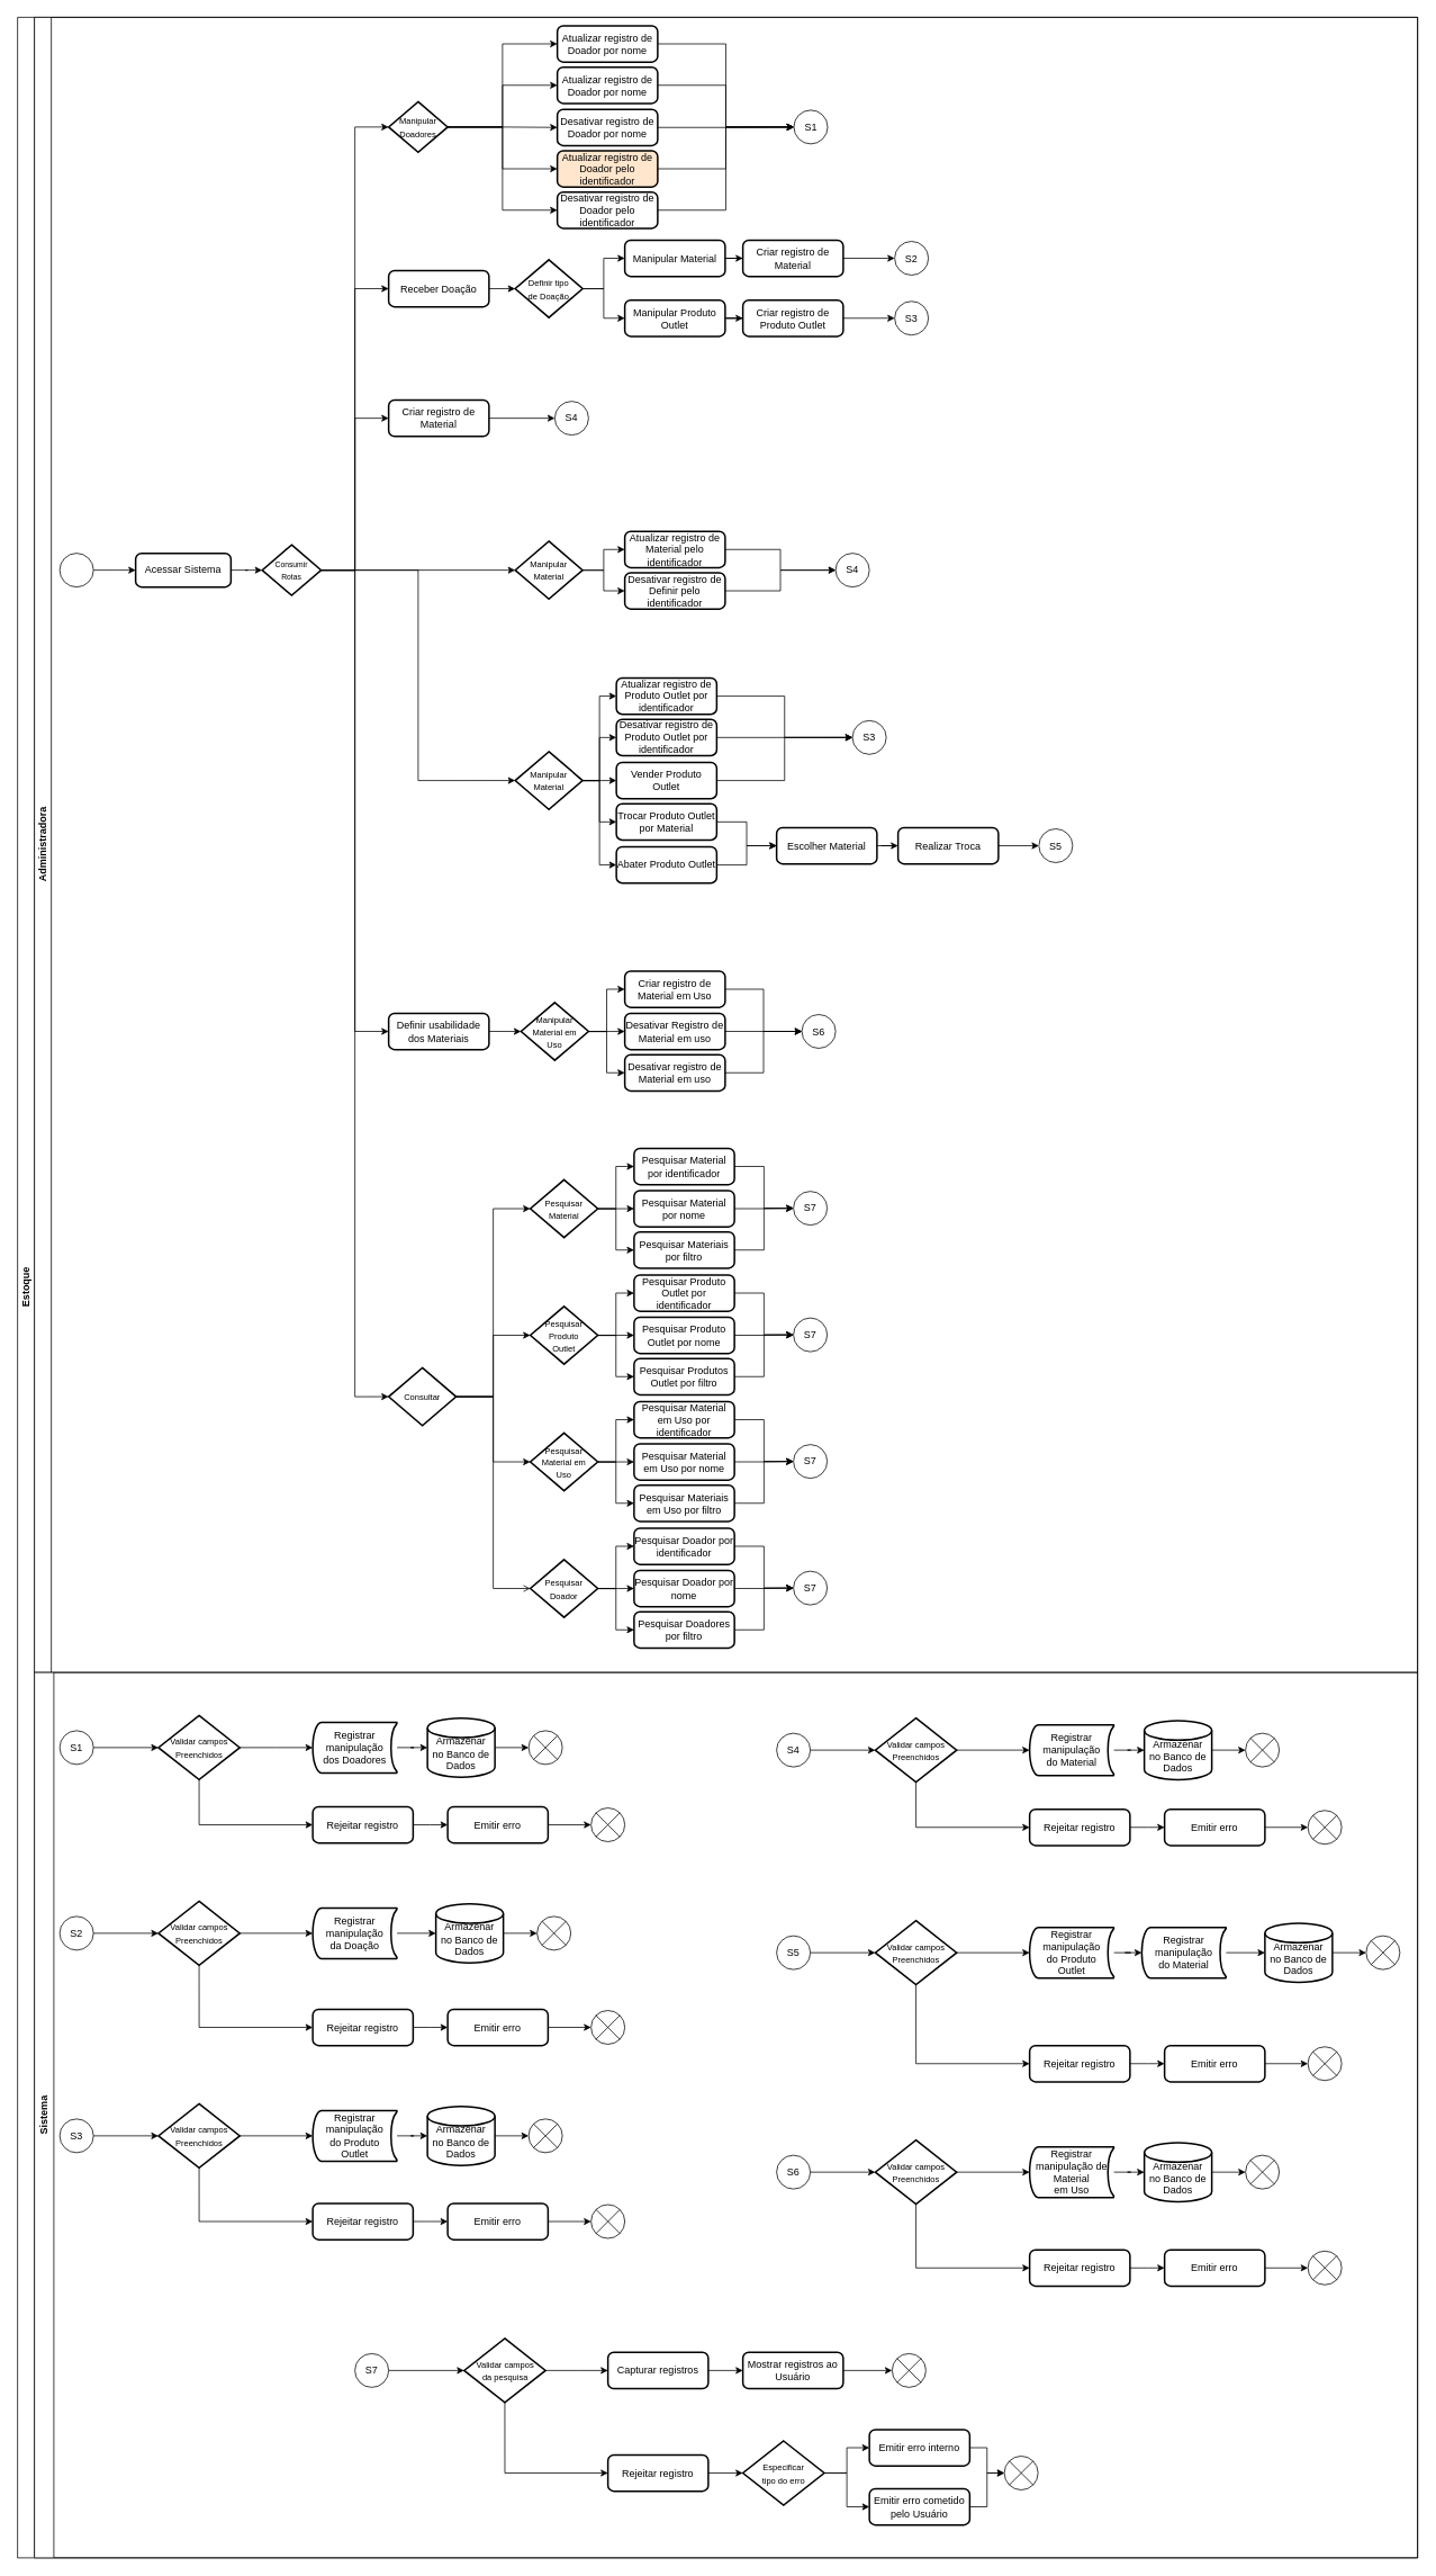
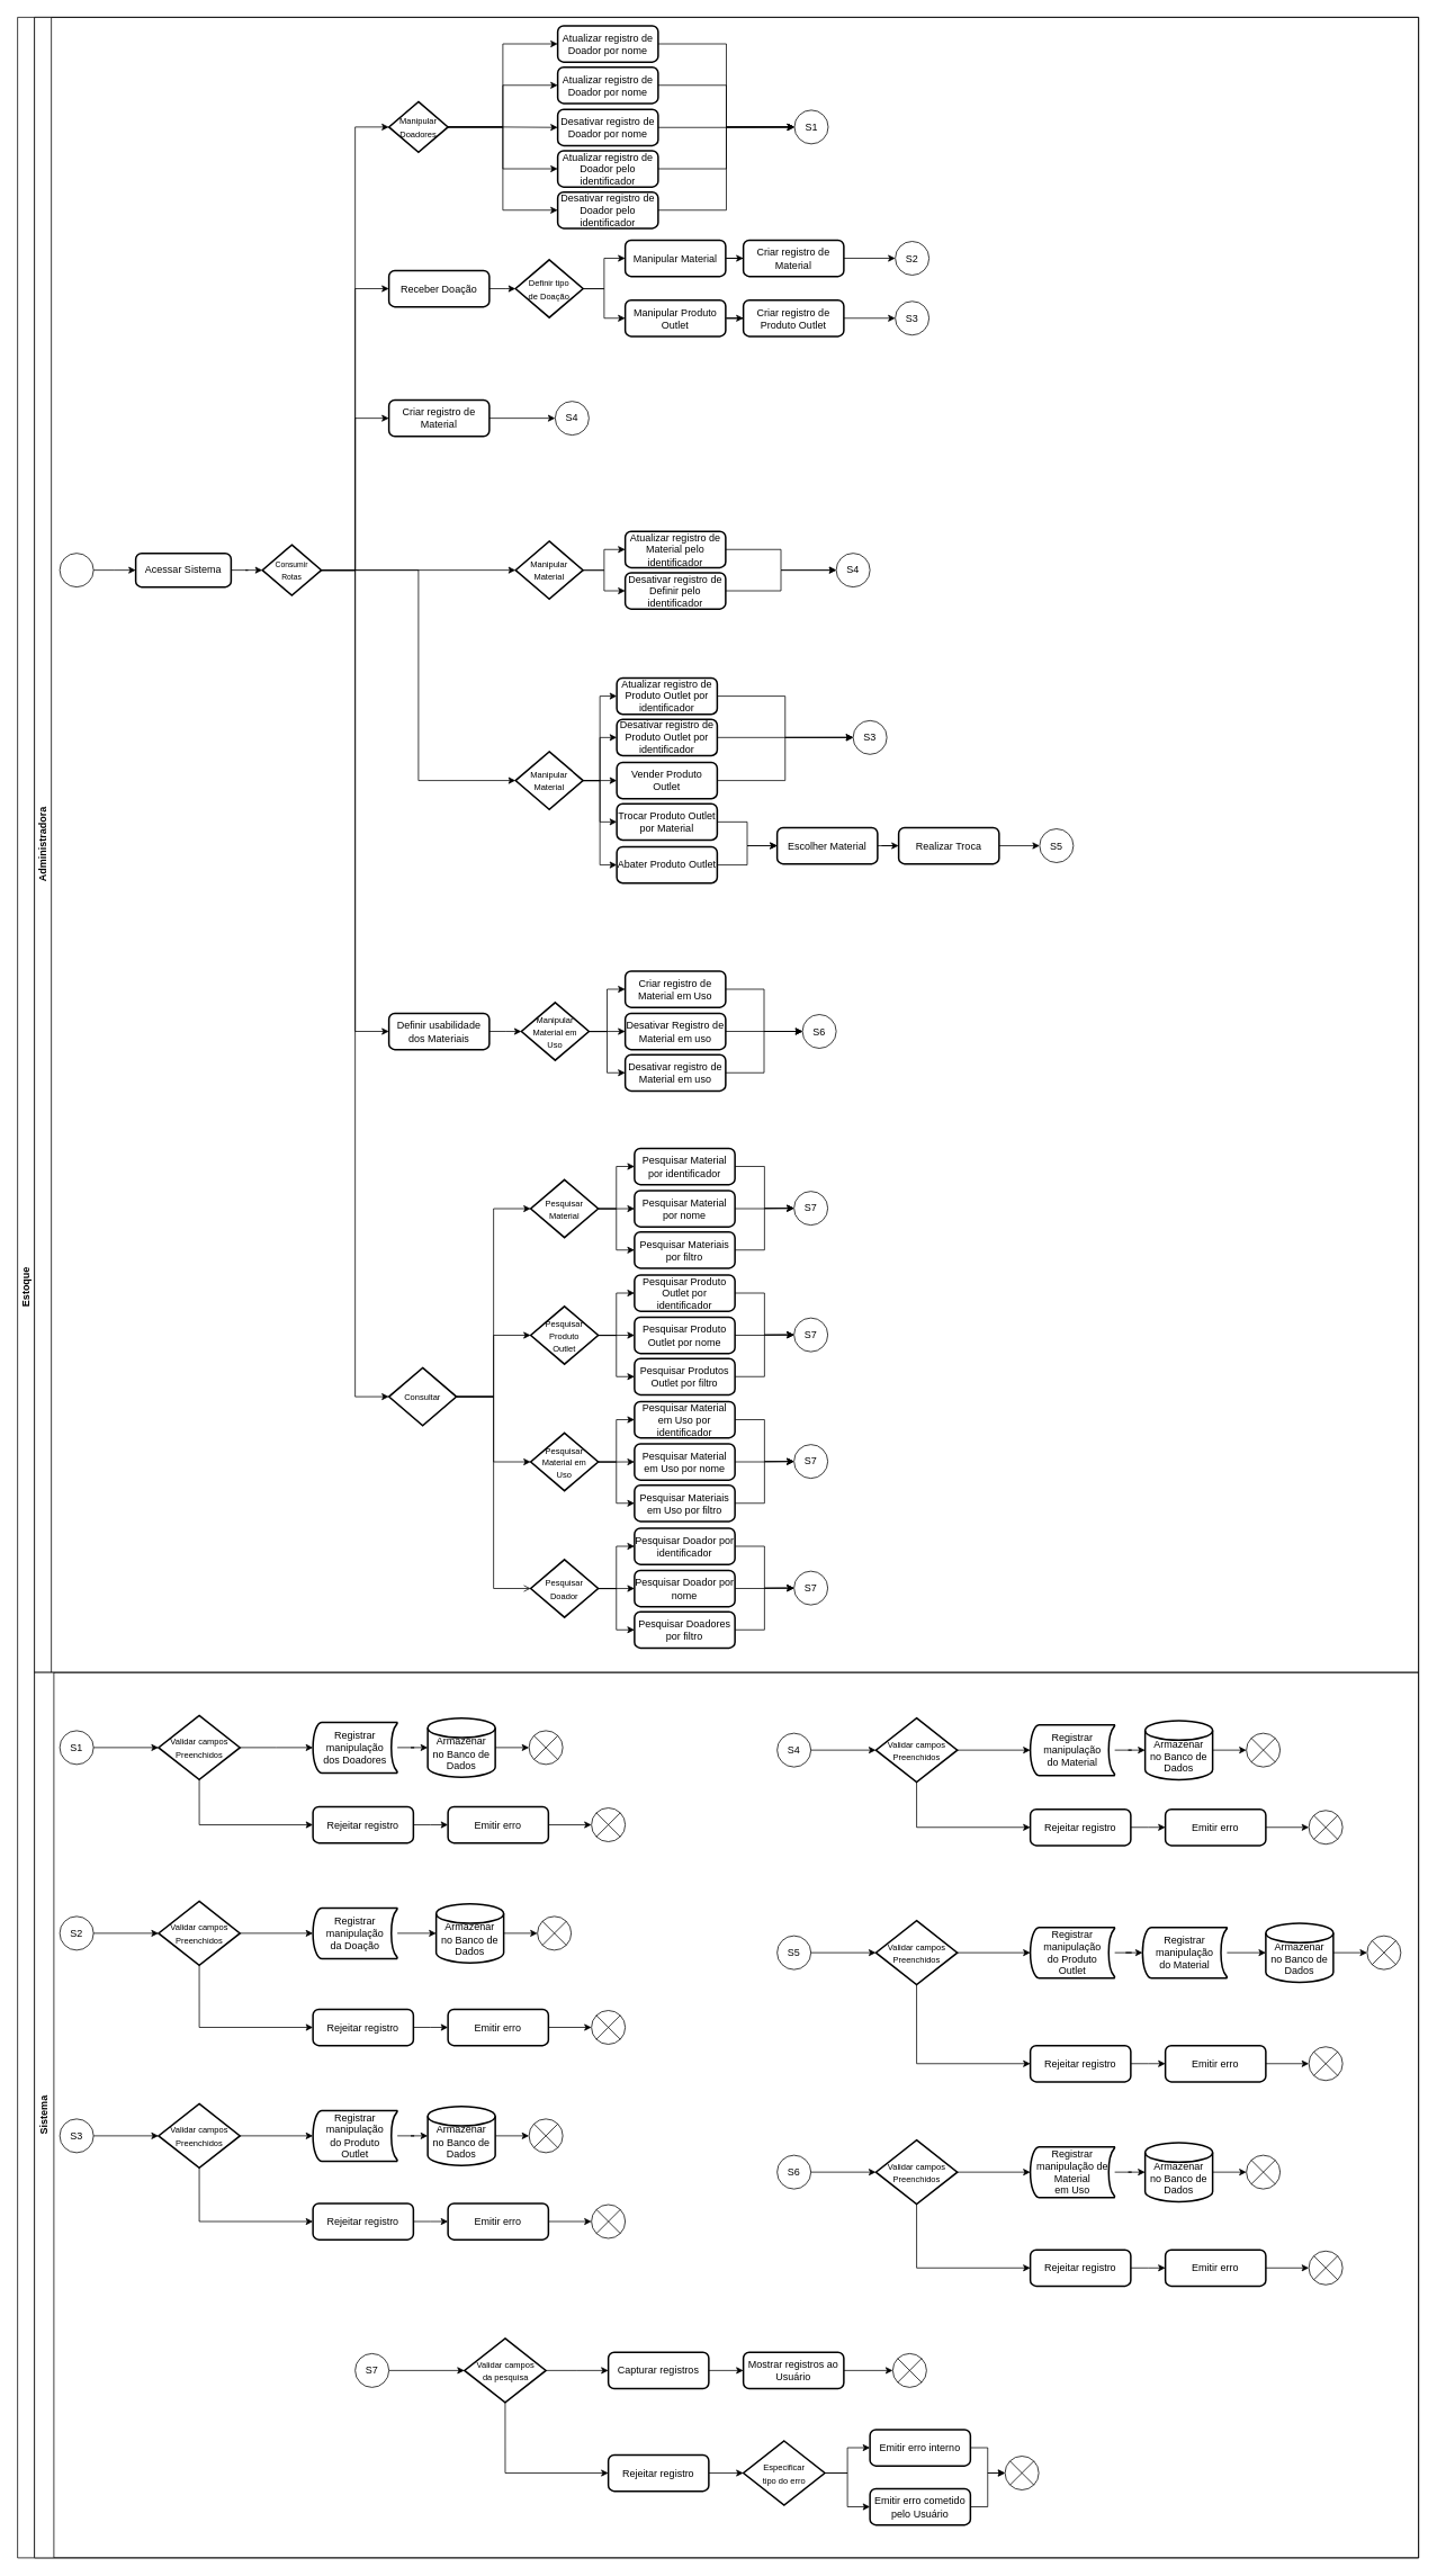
- <mxCell id="20" value="Atualizar registro de Doador pelo identificador" style="rounded=1;whiteSpace=wrap;html=1;absoluteArcSize=1;arcSize=14;strokeWidth=2;fillColor=#ffe6cc;" parent="3" vertex="1"><mxGeometry x="620" y="158" width="119" height="43" as="geometry" /></mxCell>
+ <mxCell id="20" value="Atualizar registro de Doador pelo identificador" style="rounded=1;whiteSpace=wrap;html=1;absoluteArcSize=1;arcSize=14;strokeWidth=2;" parent="3" vertex="1"><mxGeometry x="620" y="158" width="119" height="43" as="geometry" /></mxCell>
